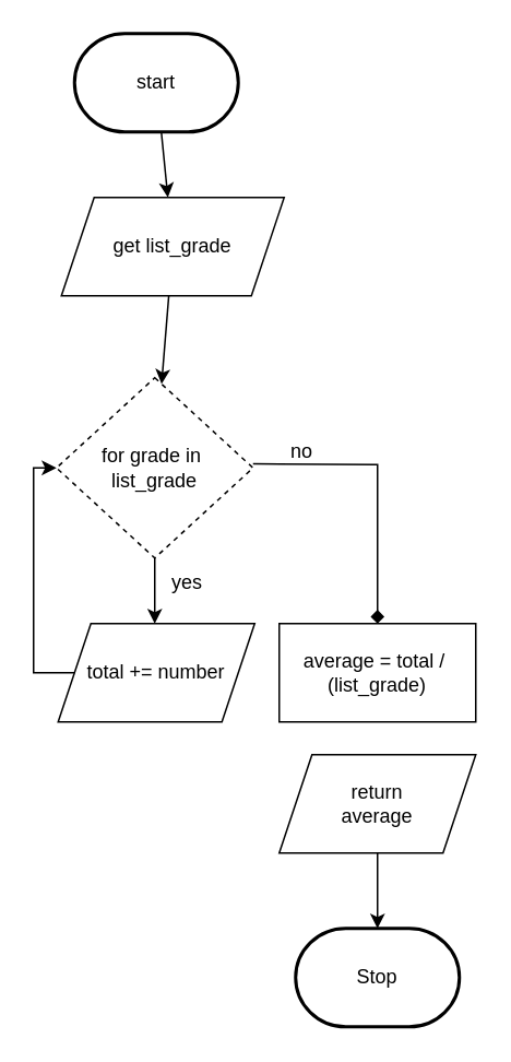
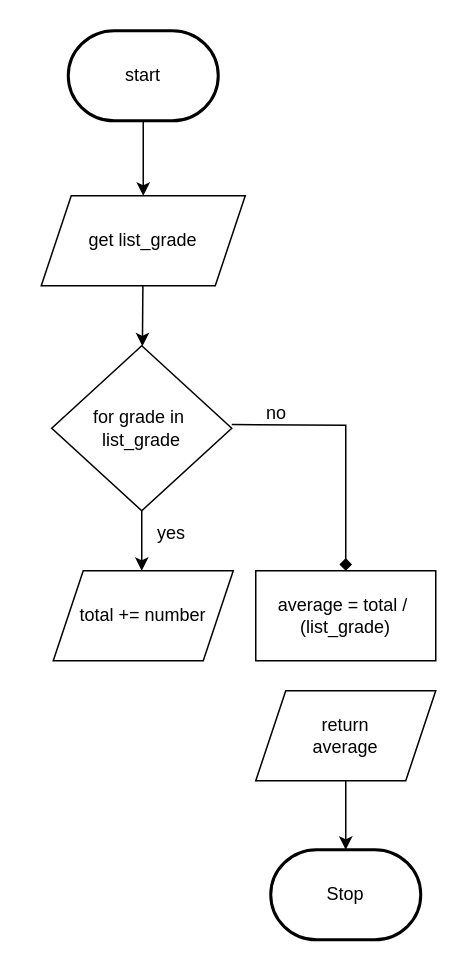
- <mxCell id="12" value="get list_grade" style="shape=parallelogram;perimeter=parallelogramPerimeter;whiteSpace=wrap;html=1;fixedSize=1;" vertex="1" parent="1"><mxGeometry x="37" y="120" width="136" height="60" as="geometry" /></mxCell>
+ <mxCell id="12" value="get list_grade" style="shape=parallelogram;perimeter=parallelogramPerimeter;whiteSpace=wrap;html=1;fixedSize=1;" vertex="1" parent="1"><mxGeometry x="27" y="130" width="136" height="60" as="geometry" /></mxCell>
- <mxCell id="6" value="for grade in&amp;nbsp;&lt;br&gt;list_grade" style="rhombus;whiteSpace=wrap;html=1;dashed=1;" vertex="1" parent="1"><mxGeometry x="34" y="230" width="120" height="110" as="geometry" /></mxCell>
+ <mxCell id="6" value="for grade in&amp;nbsp;&lt;br&gt;list_grade" style="rhombus;whiteSpace=wrap;html=1;" vertex="1" parent="1"><mxGeometry x="34" y="230" width="120" height="110" as="geometry" /></mxCell>
- <mxCell id="13" style="edgeStyle=none;rounded=0;html=1;exitX=0;exitY=0.5;exitDx=0;exitDy=0;entryX=0;entryY=0.5;entryDx=0;entryDy=0;" edge="1" parent="1" source="10" target="6"><mxGeometry relative="1" as="geometry"><Array as="points"><mxPoint x="20" y="410" /><mxPoint x="20" y="285" /></Array><mxPoint x="34" y="435" as="sourcePoint" /></mxGeometry></mxCell>
